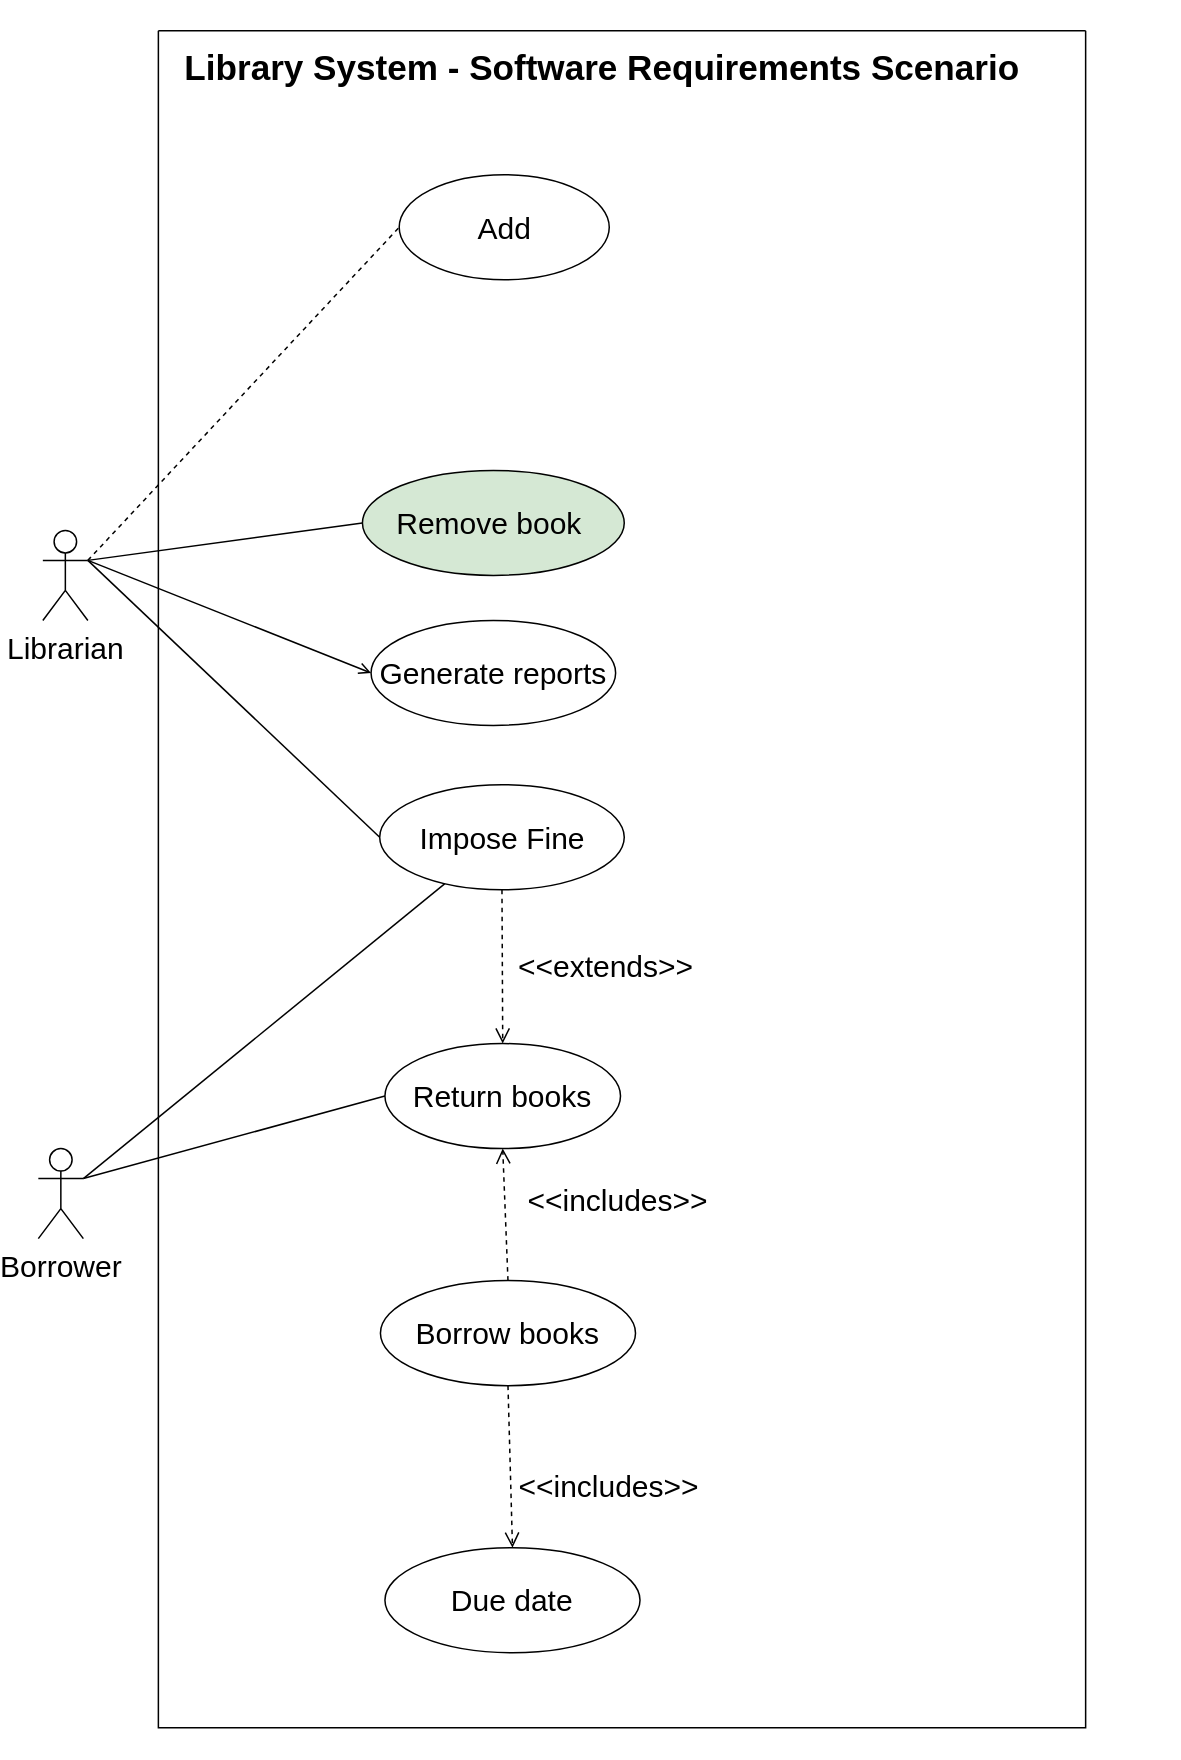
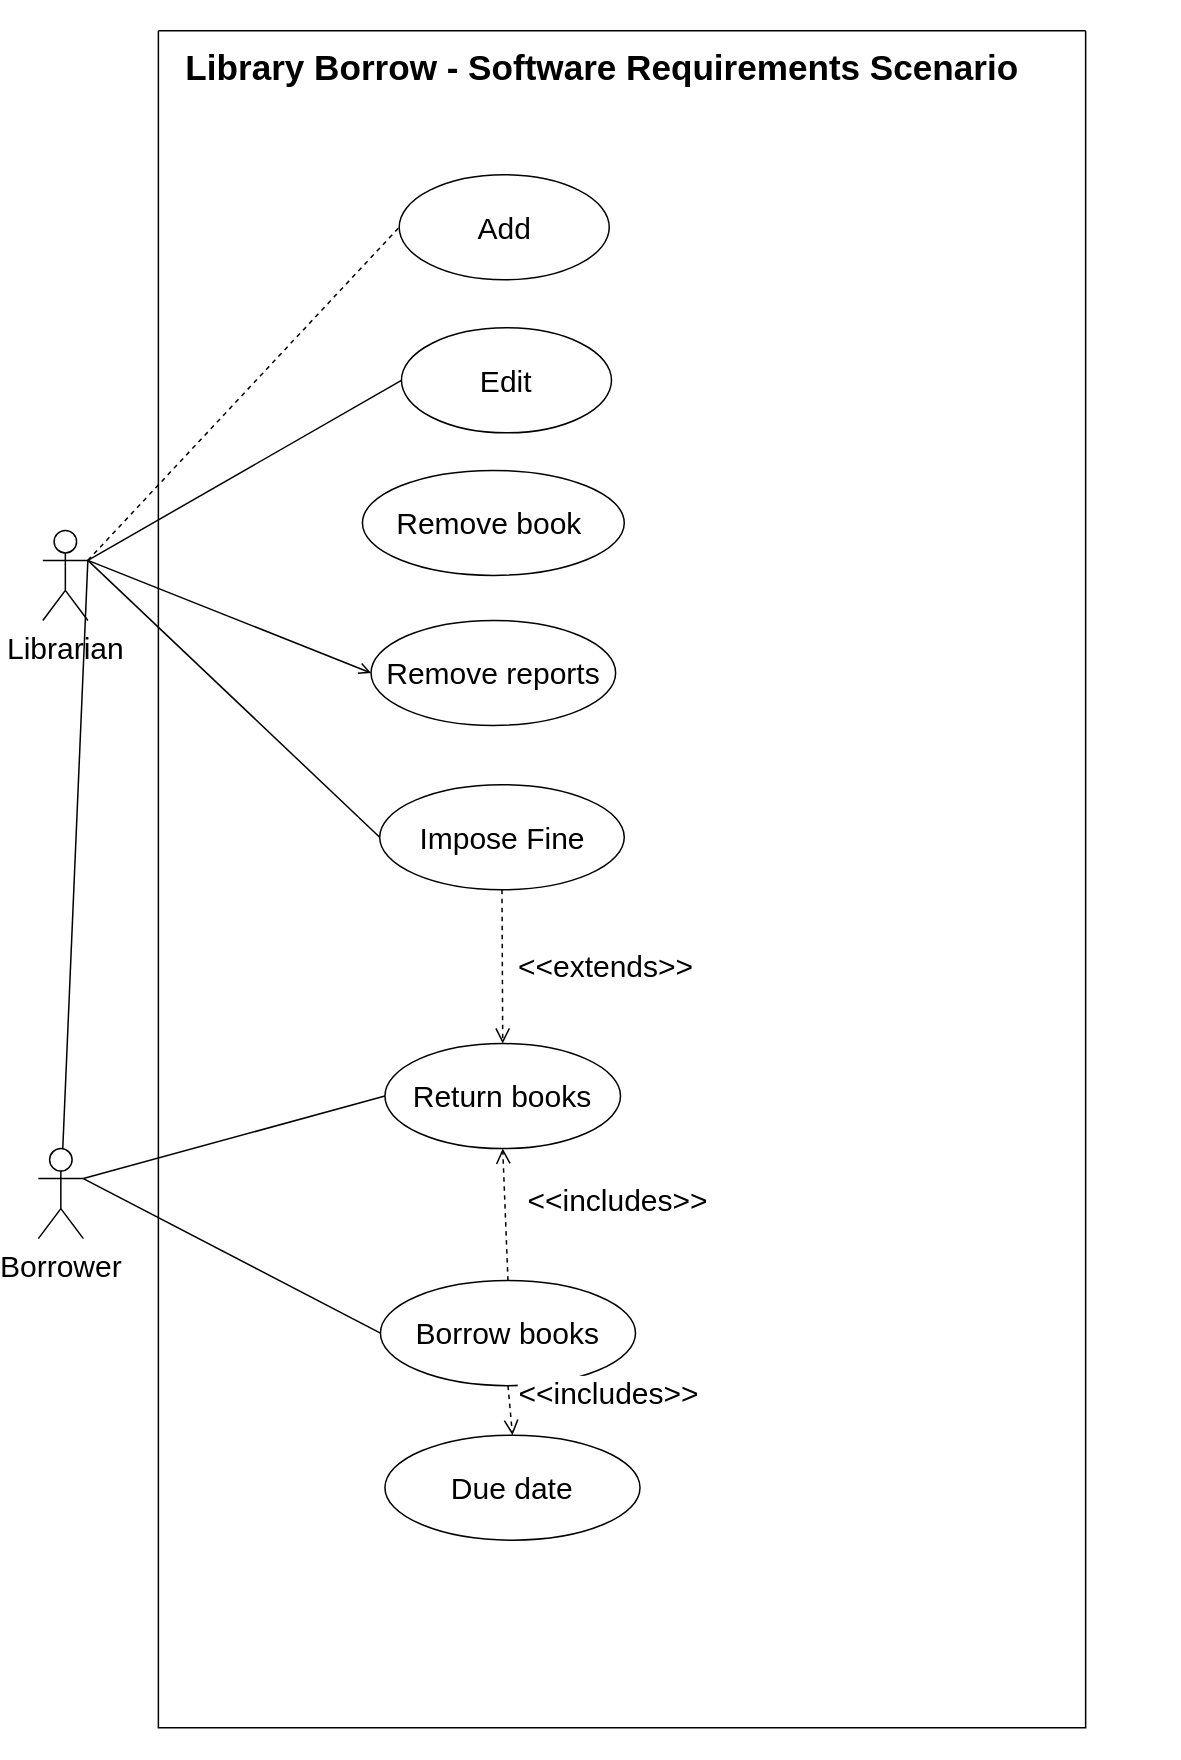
- <mxCell id="4" value="&lt;h3&gt;Library System - Software Requirements Scenario&lt;/h3&gt;" style="text;html=1;align=center;verticalAlign=middle;whiteSpace=wrap;rounded=0;fontSize=20;" vertex="1" parent="3"><mxGeometry x="-68" y="10" width="728" height="30" as="geometry" /></mxCell>
+ <mxCell id="4" value="&lt;h3&gt;Library Borrow - Software Requirements Scenario&lt;/h3&gt;" style="text;html=1;align=center;verticalAlign=middle;whiteSpace=wrap;rounded=0;fontSize=20;" vertex="1" parent="3"><mxGeometry x="-68" y="10" width="728" height="30" as="geometry" /></mxCell>
+ <mxCell id="6" value="Edit" style="ellipse;whiteSpace=wrap;html=1;fontSize=20;" vertex="1" parent="3"><mxGeometry x="162" y="198" width="140" height="70" as="geometry" /></mxCell>
+ <mxCell id="12" value="" style="endArrow=none;html=1;rounded=0;exitX=1;exitY=0.333;exitDx=0;exitDy=0;entryX=0;entryY=0.5;entryDx=0;entryDy=0;fontSize=20;exitPerimeter=0;" edge="1" parent="1" source="2" target="6"><mxGeometry width="50" height="50" relative="1" as="geometry"><mxPoint x="357" y="965.43" as="sourcePoint" /><mxPoint x="487" y="895.43" as="targetPoint" /></mxGeometry></mxCell>
- <mxCell id="7" value="Remove book&amp;nbsp;" style="ellipse;whiteSpace=wrap;html=1;fontSize=20;fillColor=#d5e8d4;" vertex="1" parent="3"><mxGeometry x="136" y="293" width="174.5" height="70" as="geometry" /></mxCell>
+ <mxCell id="7" value="Remove book&amp;nbsp;" style="ellipse;whiteSpace=wrap;html=1;fontSize=20;" vertex="1" parent="3"><mxGeometry x="136" y="293" width="174.5" height="70" as="geometry" /></mxCell>
- <mxCell id="13" value="" style="endArrow=none;html=1;rounded=0;exitX=1;exitY=0.333;exitDx=0;exitDy=0;entryX=0;entryY=0.5;entryDx=0;entryDy=0;fontSize=20;exitPerimeter=0;" edge="1" parent="1" source="2" target="7"><mxGeometry width="50" height="50" relative="1" as="geometry"><mxPoint x="357" y="965.43" as="sourcePoint" /><mxPoint x="487" y="1005.43" as="targetPoint" /></mxGeometry></mxCell>
+ <mxCell id="13" value="" style="endArrow=none;html=1;rounded=0;exitX=1;exitY=0.333;exitDx=0;exitDy=0;fontSize=20;exitPerimeter=0;" edge="1" parent="1" source="2" target="15"><mxGeometry width="50" height="50" relative="1" as="geometry"><mxPoint x="357" y="965.43" as="sourcePoint" /><mxPoint x="487" y="1005.43" as="targetPoint" /></mxGeometry></mxCell>
- <mxCell id="8" value="Generate reports" style="ellipse;whiteSpace=wrap;html=1;fontSize=20;" vertex="1" parent="3"><mxGeometry x="141.75" y="393" width="163" height="70" as="geometry" /></mxCell>
+ <mxCell id="8" value="Remove reports" style="ellipse;whiteSpace=wrap;html=1;fontSize=20;" vertex="1" parent="3"><mxGeometry x="141.75" y="393" width="163" height="70" as="geometry" /></mxCell>
- <mxCell id="22" value="" style="endArrow=none;html=1;rounded=0;exitX=1;exitY=0.333;exitDx=0;exitDy=0;exitPerimeter=0;fontSize=20;" edge="1" parent="1" source="15" target="9"><mxGeometry width="50" height="50" relative="1" as="geometry"><mxPoint x="550.5" y="802" as="sourcePoint" /><mxPoint x="-431.5" y="1121" as="targetPoint" /></mxGeometry></mxCell>
+ <mxCell id="22" value="" style="endArrow=none;html=1;rounded=0;exitX=1;exitY=0.333;exitDx=0;exitDy=0;exitPerimeter=0;entryX=0;entryY=0.5;entryDx=0;entryDy=0;fontSize=20;" edge="1" parent="1" source="15" target="16"><mxGeometry width="50" height="50" relative="1" as="geometry"><mxPoint x="550.5" y="802" as="sourcePoint" /><mxPoint x="-431.5" y="1121" as="targetPoint" /></mxGeometry></mxCell>
- <mxCell id="19" value="Due date" style="ellipse;whiteSpace=wrap;html=1;fontSize=20;" vertex="1" parent="1"><mxGeometry x="251" y="1031" width="170" height="70" as="geometry" /></mxCell>
+ <mxCell id="19" value="Due date" style="ellipse;whiteSpace=wrap;html=1;fontSize=20;" vertex="1" parent="1"><mxGeometry x="251" y="956" width="170" height="70" as="geometry" /></mxCell>
